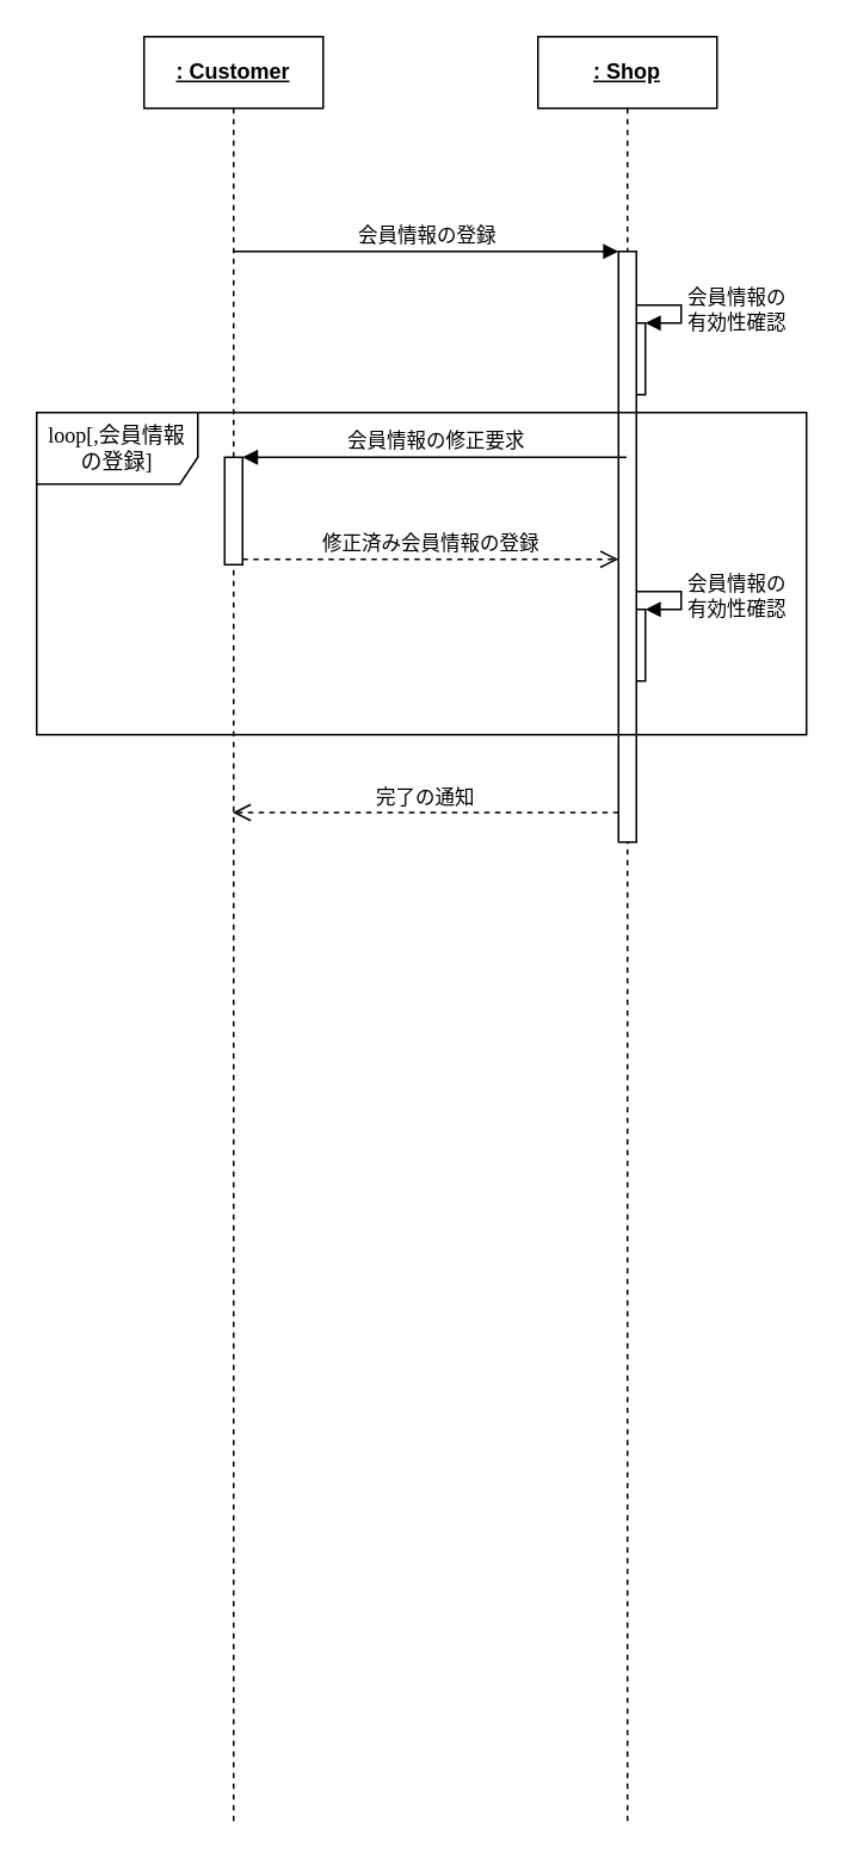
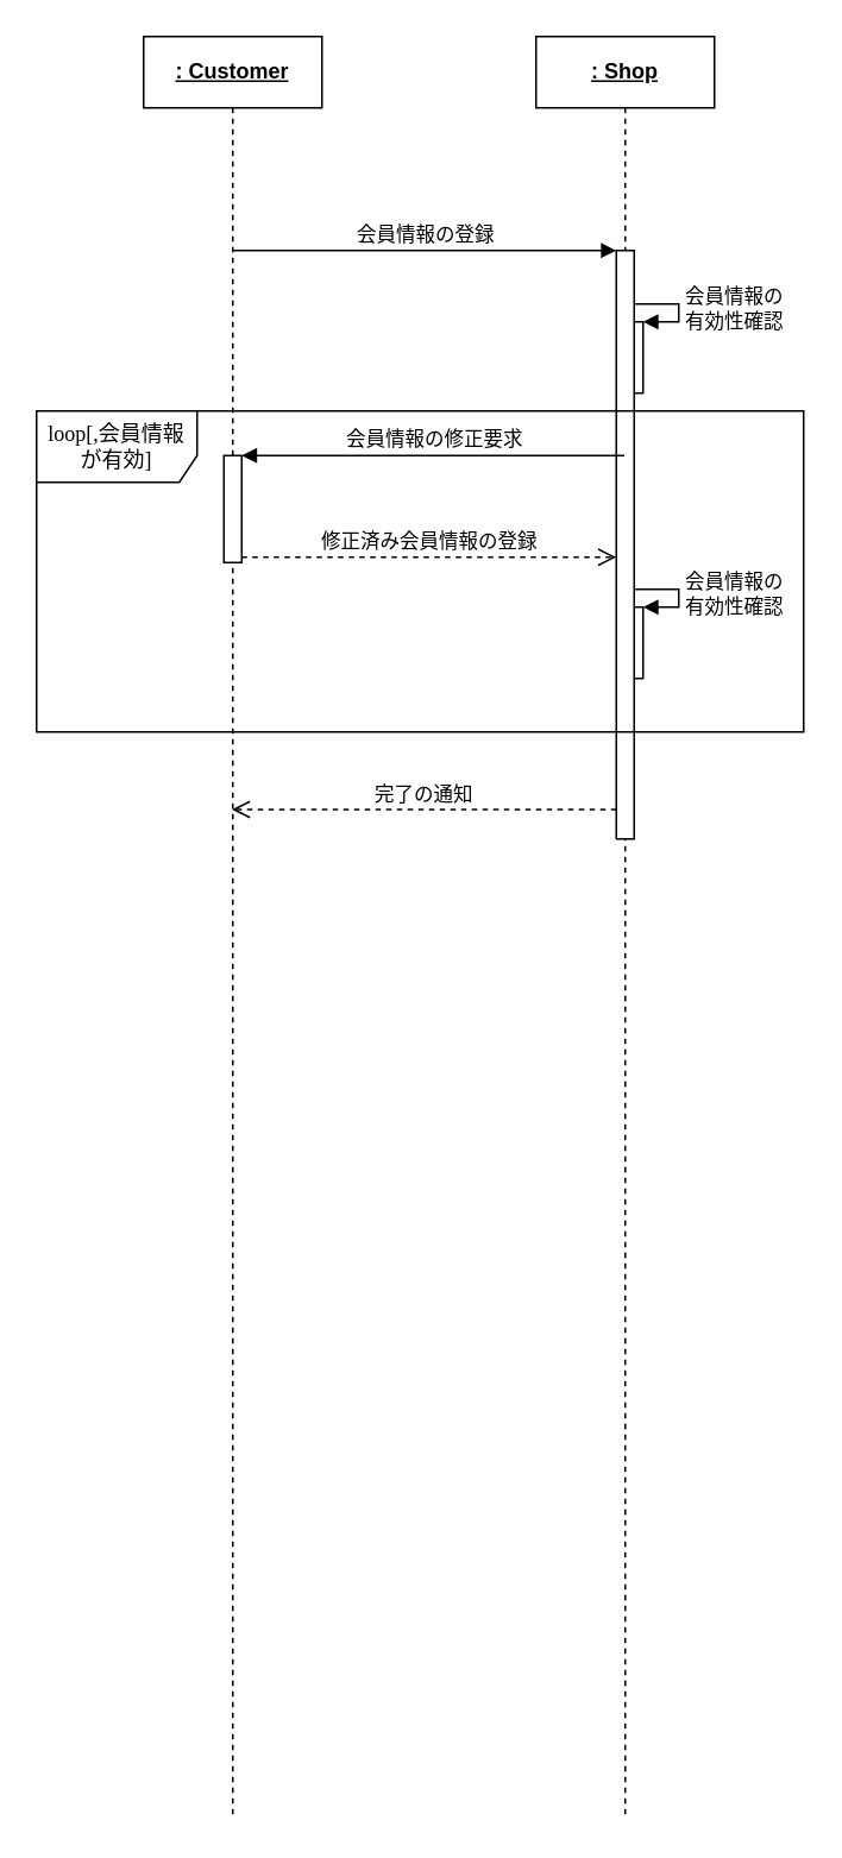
- <mxCell id="14" value="loop[,会員情報の登録]" style="shape=umlFrame;whiteSpace=wrap;html=1;width=90;height=40;fontFamily=&quot;Roboto mono&quot;;fontSource=https%3A%2F%2Ffonts.googleapis.com%2Fcss%3Ffamily%3D%2522Roboto%2Bmono%2522;" vertex="1" parent="1"><mxGeometry x="20" y="230" width="430" height="180" as="geometry" /></mxCell>
+ <mxCell id="14" value="loop[,会員情報が有効]" style="shape=umlFrame;whiteSpace=wrap;html=1;width=90;height=40;fontFamily=&quot;Roboto mono&quot;;fontSource=https%3A%2F%2Ffonts.googleapis.com%2Fcss%3Ffamily%3D%2522Roboto%2Bmono%2522;" vertex="1" parent="1"><mxGeometry x="20" y="230" width="430" height="180" as="geometry" /></mxCell>
